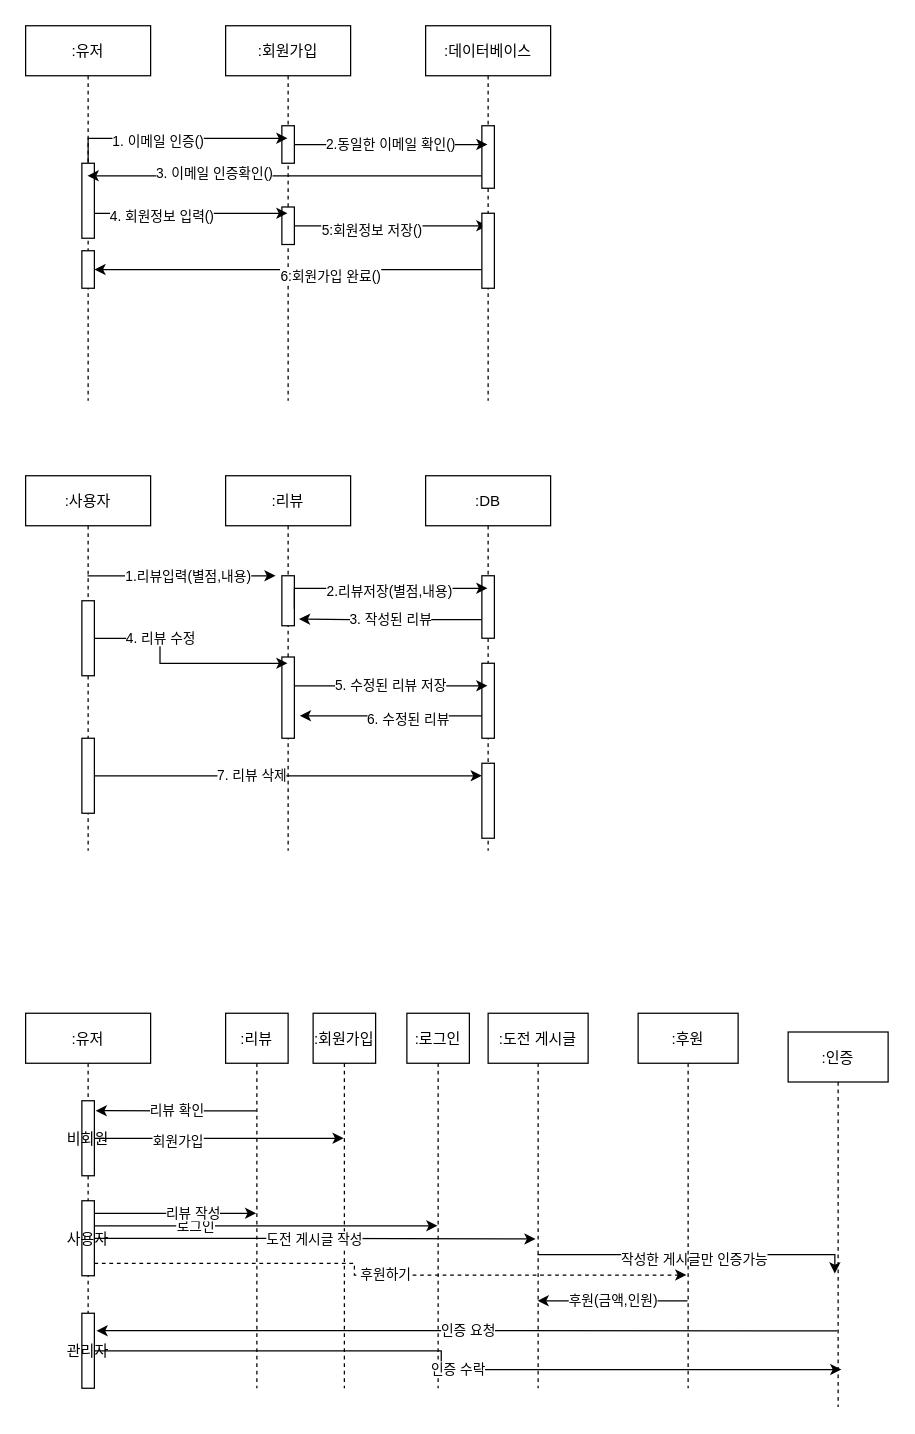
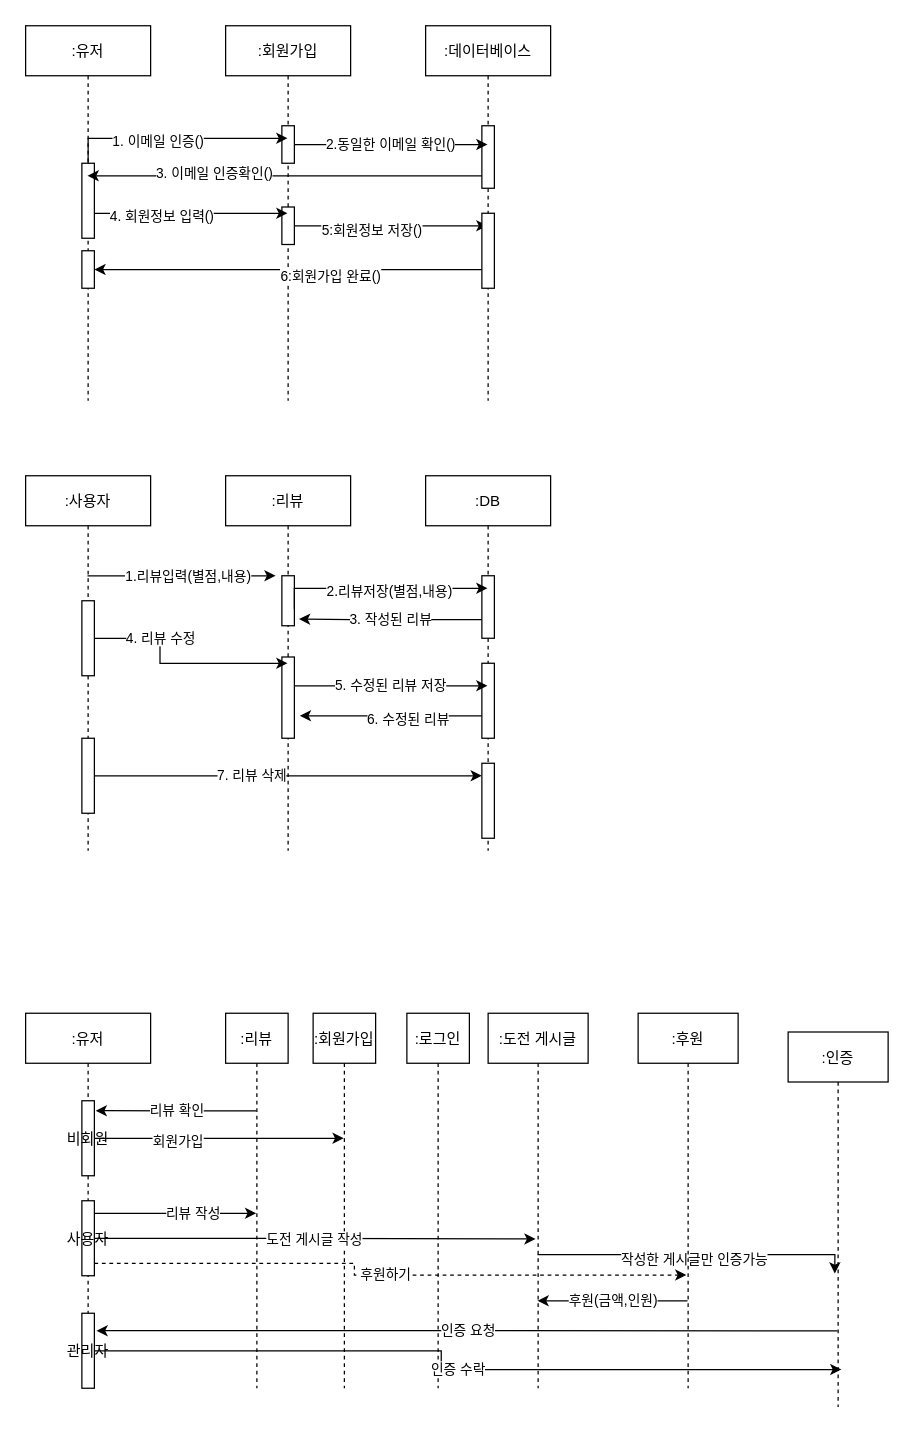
- <mxCell id="61" style="edgeStyle=orthogonalEdgeStyle;rounded=0;orthogonalLoop=1;jettySize=auto;html=1;" edge="1" parent="1" source="46" target="51"><mxGeometry relative="1" as="geometry"><Array as="points"><mxPoint x="160" y="980" /><mxPoint x="160" y="980" /></Array></mxGeometry></mxCell>
- <mxCell id="62" value="로그인" style="edgeLabel;html=1;align=center;verticalAlign=middle;resizable=0;points=[];" vertex="1" connectable="0" parent="61"><mxGeometry x="-0.42" relative="1" as="geometry"><mxPoint as="offset" /></mxGeometry></mxCell>
